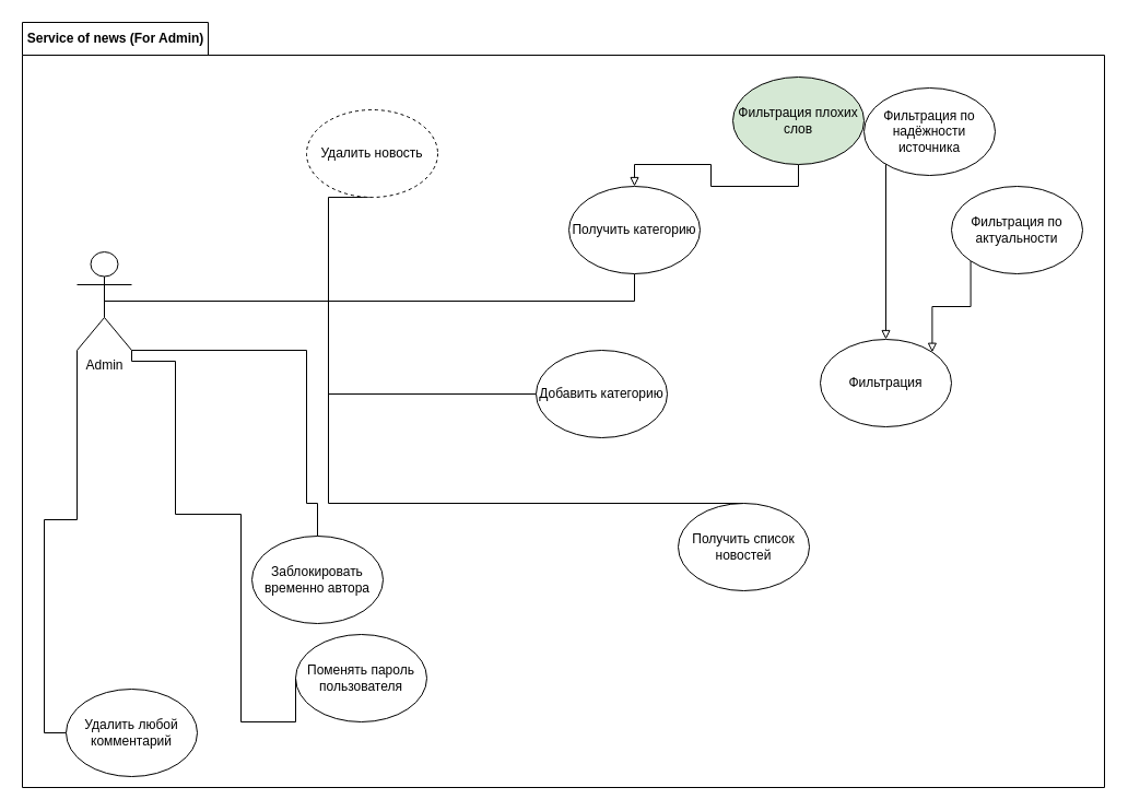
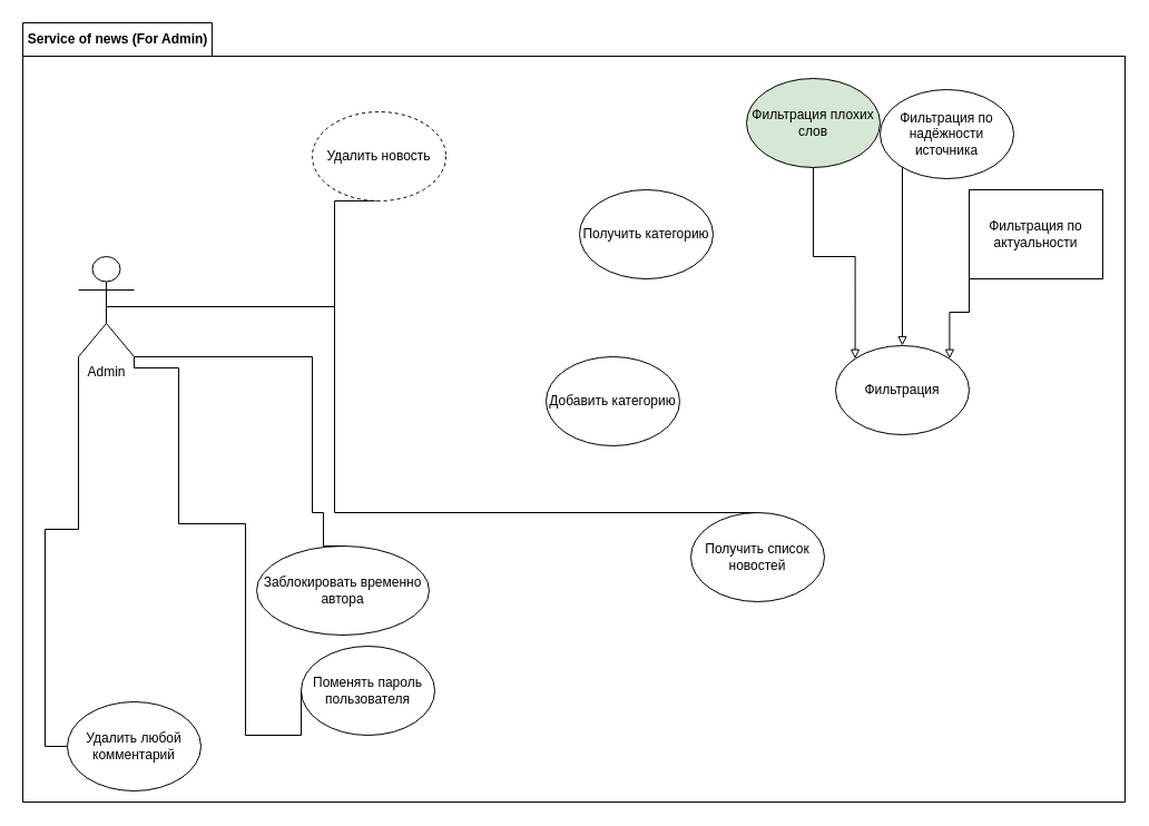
- <mxCell id="14" style="edgeStyle=orthogonalEdgeStyle;rounded=0;orthogonalLoop=1;jettySize=auto;html=1;exitX=0.5;exitY=1;exitDx=0;exitDy=0;endArrow=block;endFill=0;" edge="1" parent="2" source="15" target="10"><mxGeometry relative="1" as="geometry" /></mxCell>
+ <mxCell id="14" style="edgeStyle=orthogonalEdgeStyle;rounded=0;orthogonalLoop=1;jettySize=auto;html=1;exitX=0.5;exitY=1;exitDx=0;exitDy=0;entryX=0;entryY=0;entryDx=0;entryDy=0;endArrow=block;endFill=0;" edge="1" parent="2" source="15" target="18"><mxGeometry relative="1" as="geometry" /></mxCell>
- <mxCell id="13" value="Фильтрация по актуальности" style="ellipse;whiteSpace=wrap;html=1;" vertex="1" parent="2"><mxGeometry x="850" y="150" width="120" height="80" as="geometry" /></mxCell>
+ <mxCell id="13" value="Фильтрация по актуальности" style="whiteSpace=wrap;html=1;rounded=0;" vertex="1" parent="2"><mxGeometry x="850" y="150" width="120" height="80" as="geometry" /></mxCell>
- <mxCell id="5" style="edgeStyle=orthogonalEdgeStyle;rounded=0;orthogonalLoop=1;jettySize=auto;html=1;exitX=0.5;exitY=0.5;exitDx=0;exitDy=0;exitPerimeter=0;endArrow=none;endFill=0;" edge="1" parent="2" source="6" target="10"><mxGeometry relative="1" as="geometry"><Array as="points"><mxPoint x="560" y="255" /></Array></mxGeometry></mxCell>
- <mxCell id="4" style="edgeStyle=orthogonalEdgeStyle;rounded=0;orthogonalLoop=1;jettySize=auto;html=1;exitX=0.5;exitY=0.5;exitDx=0;exitDy=0;exitPerimeter=0;endArrow=none;endFill=0;" edge="1" parent="2" source="6" target="11"><mxGeometry relative="1" as="geometry"><Array as="points"><mxPoint x="280" y="255" /><mxPoint x="280" y="340" /></Array></mxGeometry></mxCell>
- <mxCell id="21" value="Заблокировать временно автора" style="ellipse;whiteSpace=wrap;html=1;" vertex="1" parent="2"><mxGeometry x="210" y="470" width="120" height="80" as="geometry" /></mxCell>
+ <mxCell id="21" value="Заблокировать временно автора" style="ellipse;whiteSpace=wrap;html=1;" vertex="1" parent="2"><mxGeometry x="210" y="470" width="155" height="80" as="geometry" /></mxCell>
